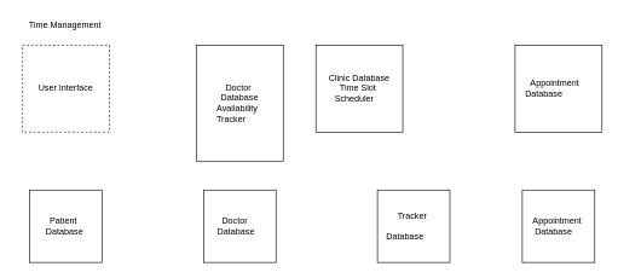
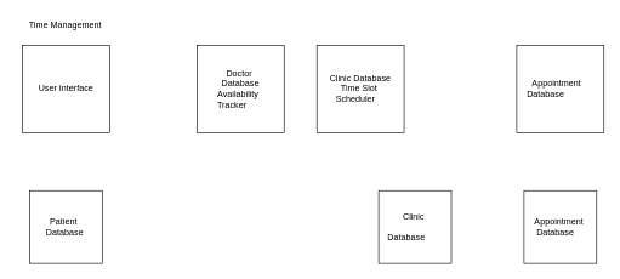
- <mxCell id="2" value="User Interface" style="whiteSpace=wrap;html=1;aspect=fixed;dashed=1;" vertex="1" parent="1"><mxGeometry x="30" y="62" width="120" height="120" as="geometry" /></mxCell>
+ <mxCell id="2" value="User Interface" style="whiteSpace=wrap;html=1;aspect=fixed;" vertex="1" parent="1"><mxGeometry x="30" y="62" width="120" height="120" as="geometry" /></mxCell>
- <mxCell id="5" value="Doctor&amp;nbsp;&lt;br&gt;Database&lt;br&gt;Availability&amp;nbsp;&amp;nbsp;&lt;br&gt;Tracker&amp;nbsp; &amp;nbsp; &amp;nbsp; &amp;nbsp;" style="whiteSpace=wrap;html=1;aspect=fixed;" vertex="1" parent="1"><mxGeometry x="270" y="62" width="120" height="160" as="geometry" /></mxCell>
+ <mxCell id="5" value="Doctor&amp;nbsp;&lt;br&gt;Database&lt;br&gt;Availability&amp;nbsp;&amp;nbsp;&lt;br&gt;Tracker&amp;nbsp; &amp;nbsp; &amp;nbsp; &amp;nbsp;" style="whiteSpace=wrap;html=1;aspect=fixed;" vertex="1" parent="1"><mxGeometry x="270" y="62" width="120" height="120" as="geometry" /></mxCell>
- <mxCell id="9" value="Doctor&amp;nbsp; &amp;nbsp;&amp;nbsp;&lt;br&gt;Database&amp;nbsp; &amp;nbsp;&lt;br&gt;" style="whiteSpace=wrap;html=1;aspect=fixed;" vertex="1" parent="1"><mxGeometry x="280" y="262" width="100" height="100" as="geometry" /></mxCell>
- <mxCell id="7" value="Tracker&amp;nbsp;&lt;br&gt;&amp;nbsp; &amp;nbsp; &amp;nbsp; &amp;nbsp;&lt;br&gt;Database&amp;nbsp; &amp;nbsp;&amp;nbsp; &amp;nbsp;&amp;nbsp;" style="whiteSpace=wrap;html=1;aspect=fixed;" vertex="1" parent="1"><mxGeometry x="520" y="262" width="100" height="100" as="geometry" /></mxCell>
+ <mxCell id="7" value="Clinic&amp;nbsp;&lt;br&gt;&amp;nbsp; &amp;nbsp; &amp;nbsp; &amp;nbsp;&lt;br&gt;Database&amp;nbsp; &amp;nbsp;&amp;nbsp; &amp;nbsp;&amp;nbsp;" style="whiteSpace=wrap;html=1;aspect=fixed;" vertex="1" parent="1"><mxGeometry x="520" y="262" width="100" height="100" as="geometry" /></mxCell>
